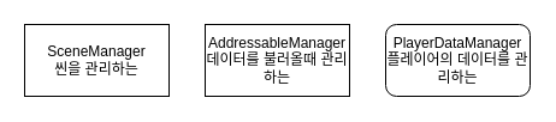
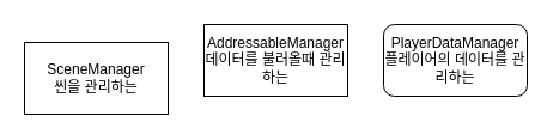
- <mxCell id="2" value="SceneManager&lt;br&gt;씬을 관리하는" style="rounded=0;whiteSpace=wrap;html=1;" vertex="1" parent="1"><mxGeometry x="20" y="20" width="120" height="60" as="geometry" /></mxCell>
+ <mxCell id="2" value="SceneManager&lt;br&gt;씬을 관리하는" style="rounded=0;whiteSpace=wrap;html=1;" vertex="1" parent="1"><mxGeometry x="20" y="35" width="120" height="60" as="geometry" /></mxCell>
